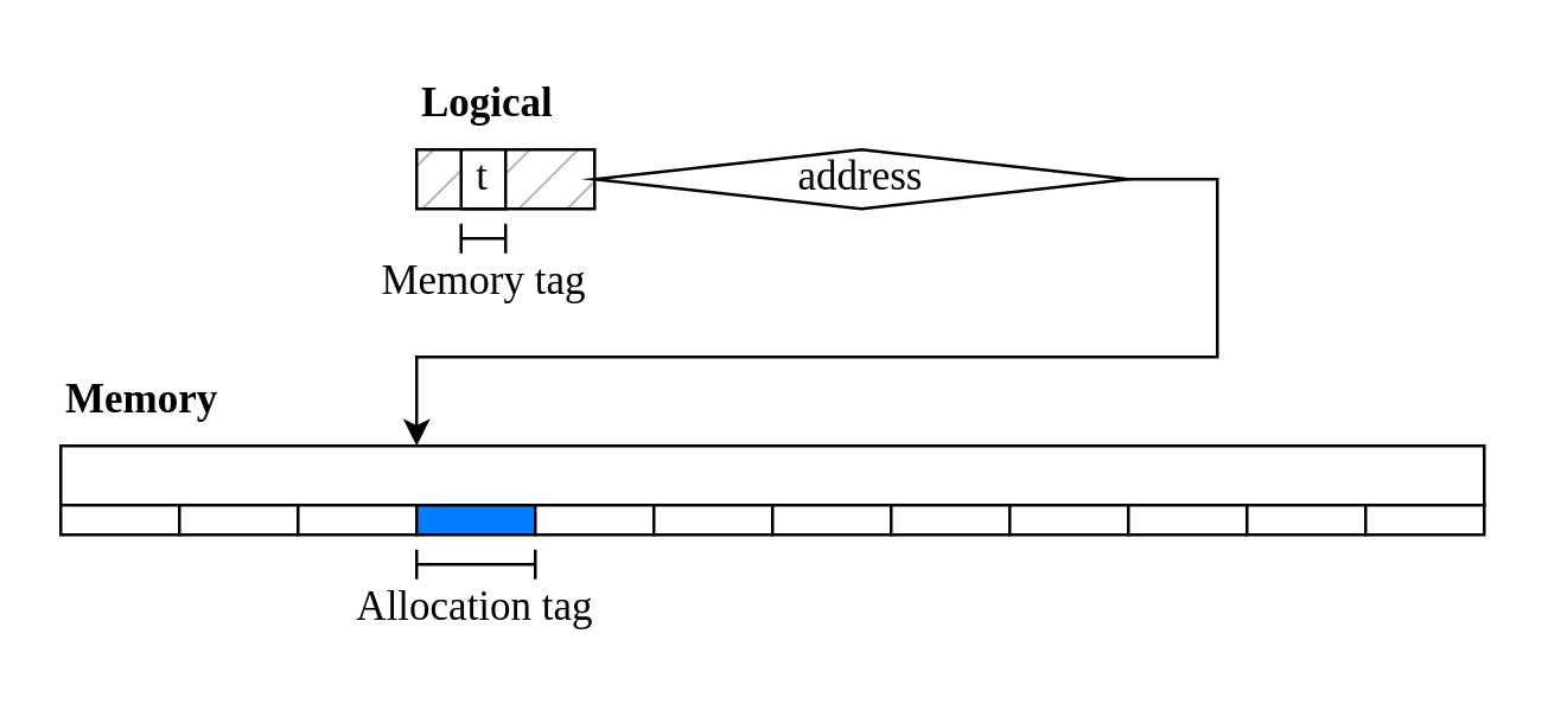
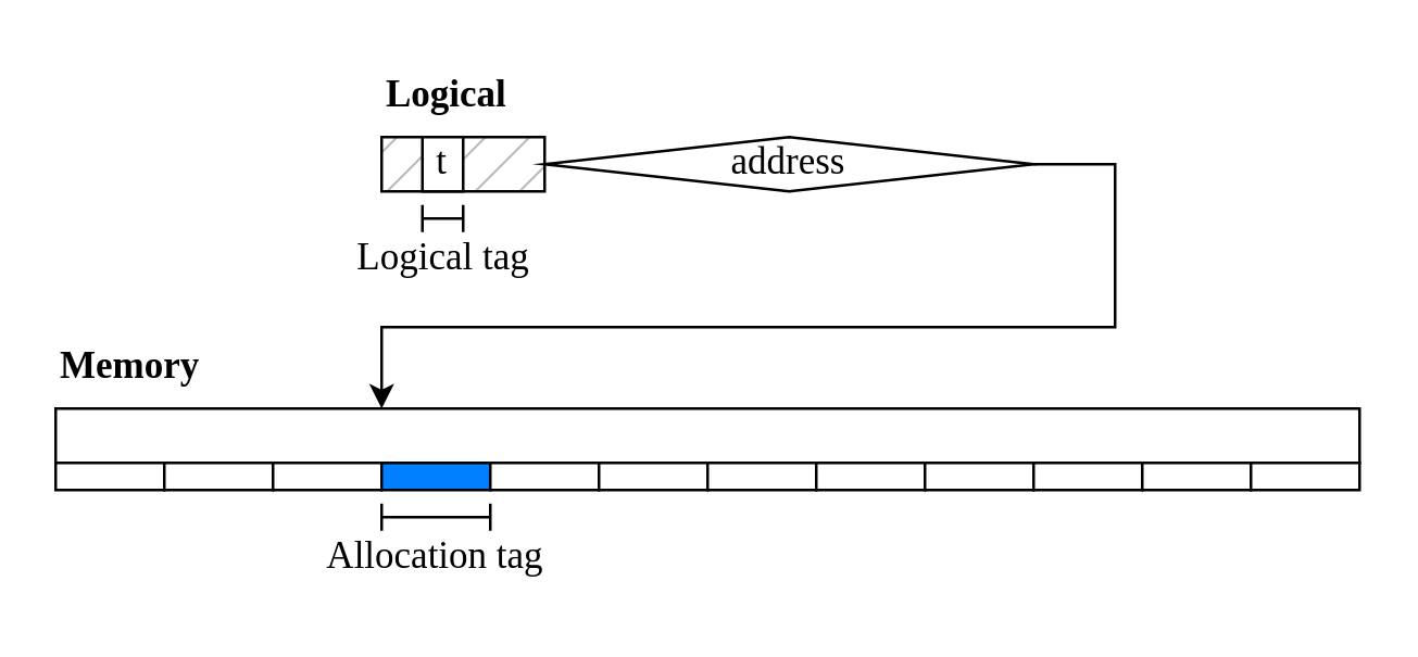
- <mxCell id="24" value="Memory tag" style="text;html=1;strokeColor=none;fillColor=none;align=center;verticalAlign=middle;whiteSpace=wrap;rounded=0;fontSize=14;fontFamily=Computer Modern;fontStyle=0" vertex="1" parent="1"><mxGeometry x="117.5" y="80" width="90" height="30" as="geometry" /></mxCell>
+ <mxCell id="24" value="Logical tag" style="text;html=1;strokeColor=none;fillColor=none;align=center;verticalAlign=middle;whiteSpace=wrap;rounded=0;fontSize=14;fontFamily=Computer Modern;fontStyle=0" vertex="1" parent="1"><mxGeometry x="117.5" y="80" width="90" height="30" as="geometry" /></mxCell>
